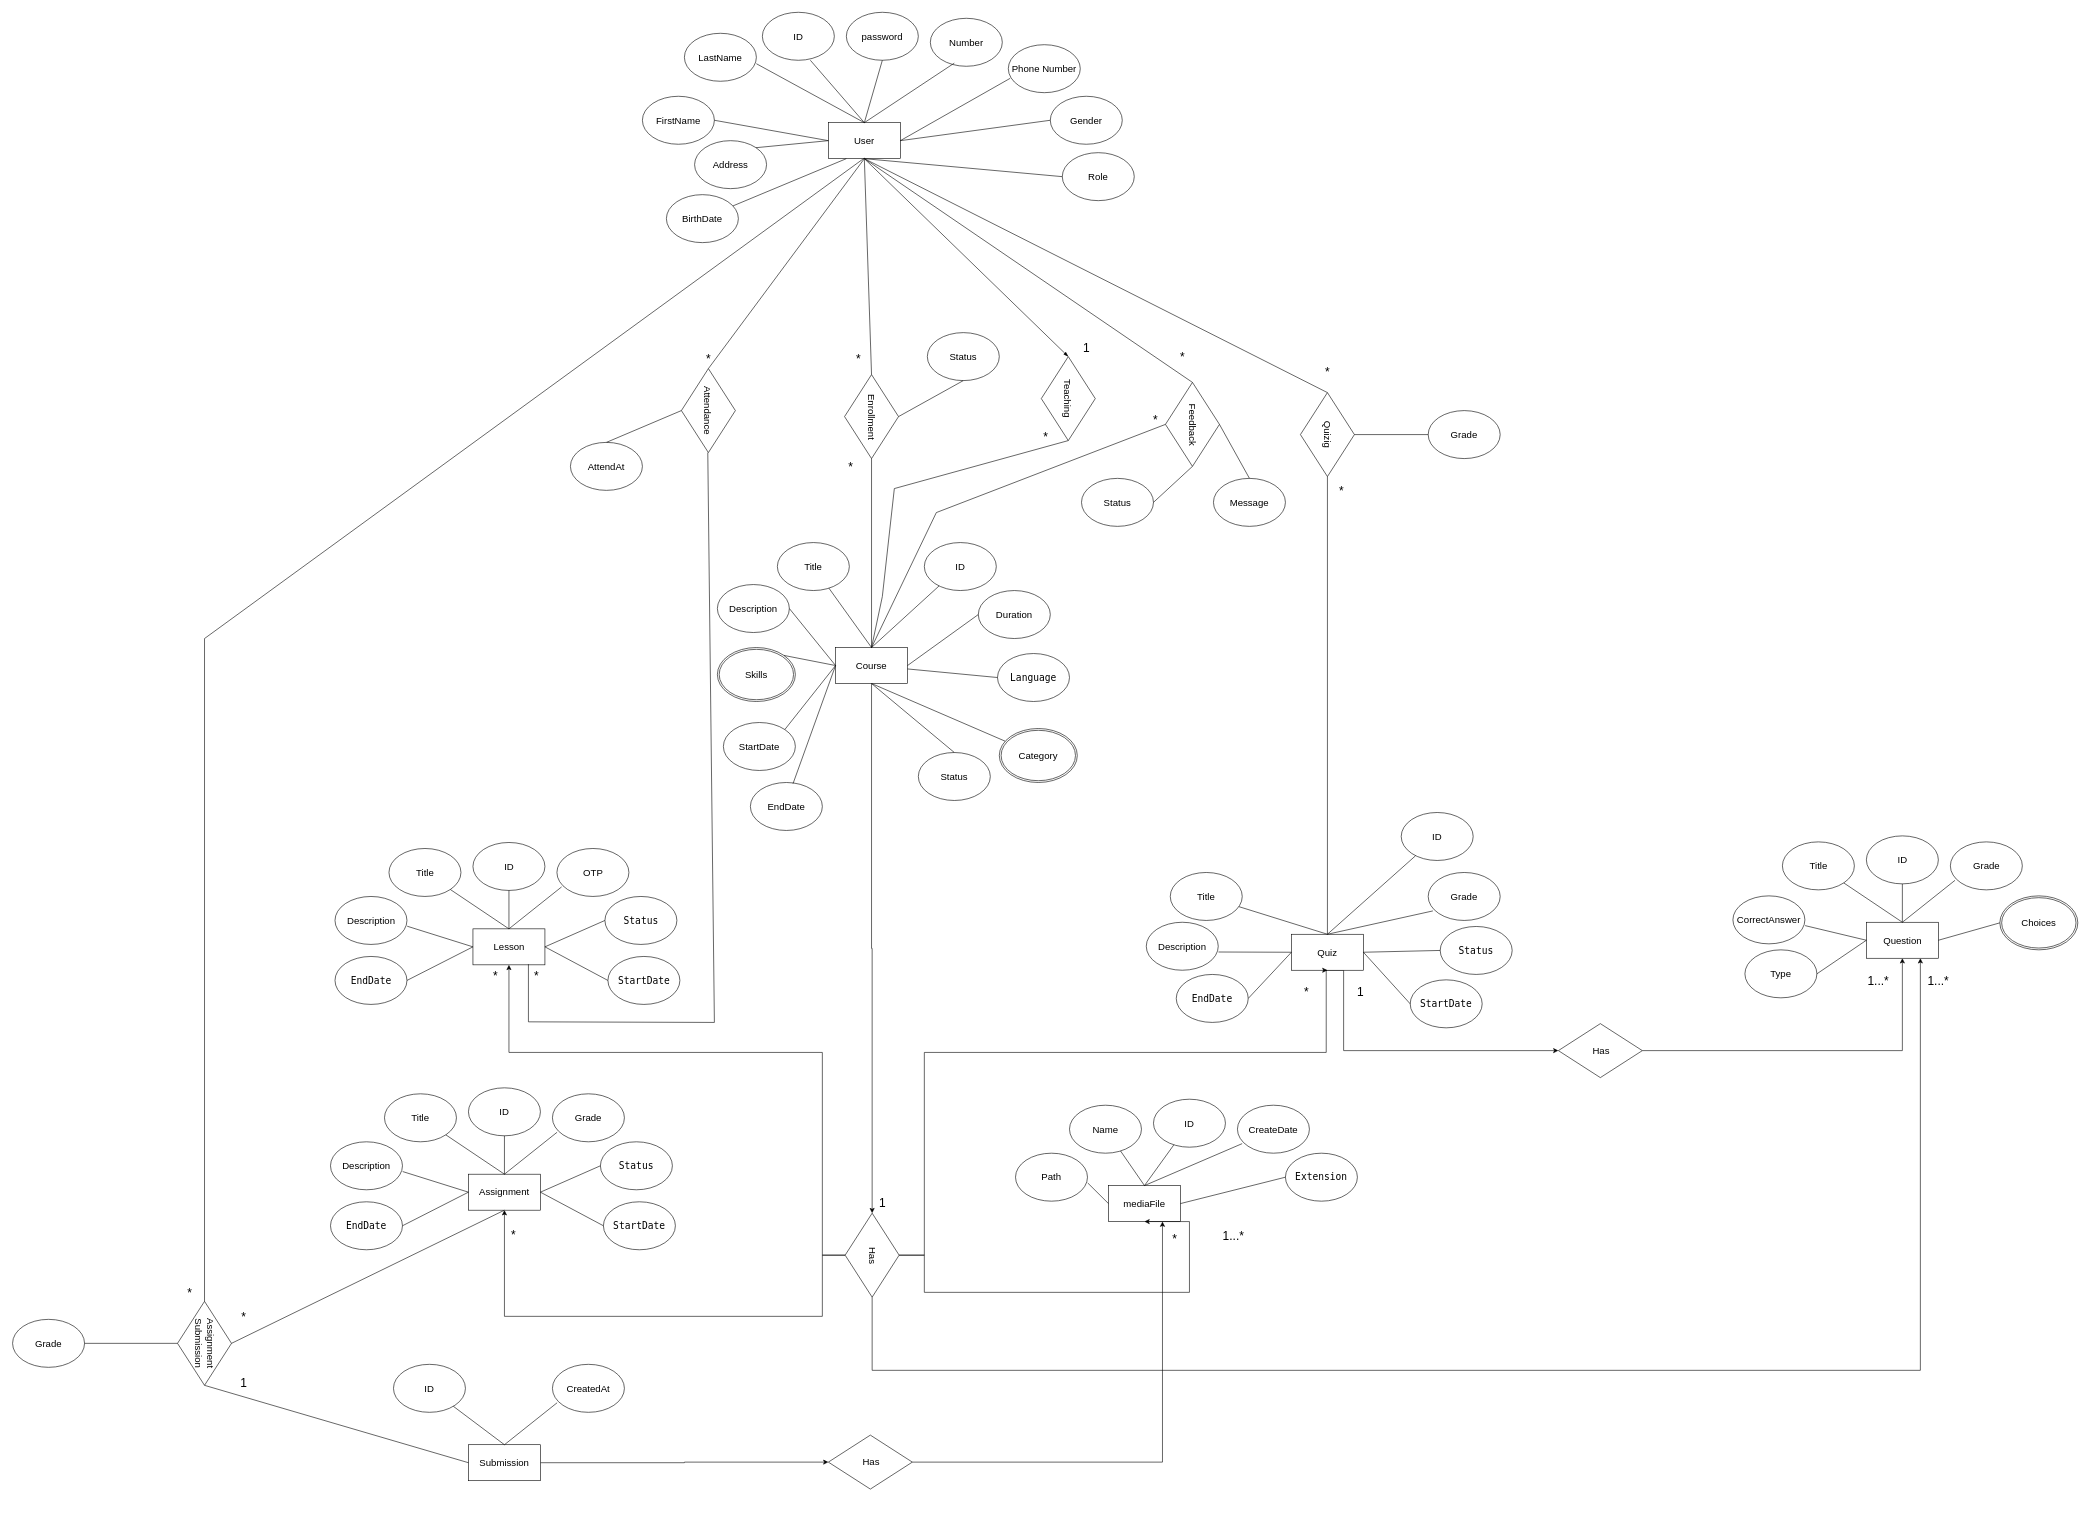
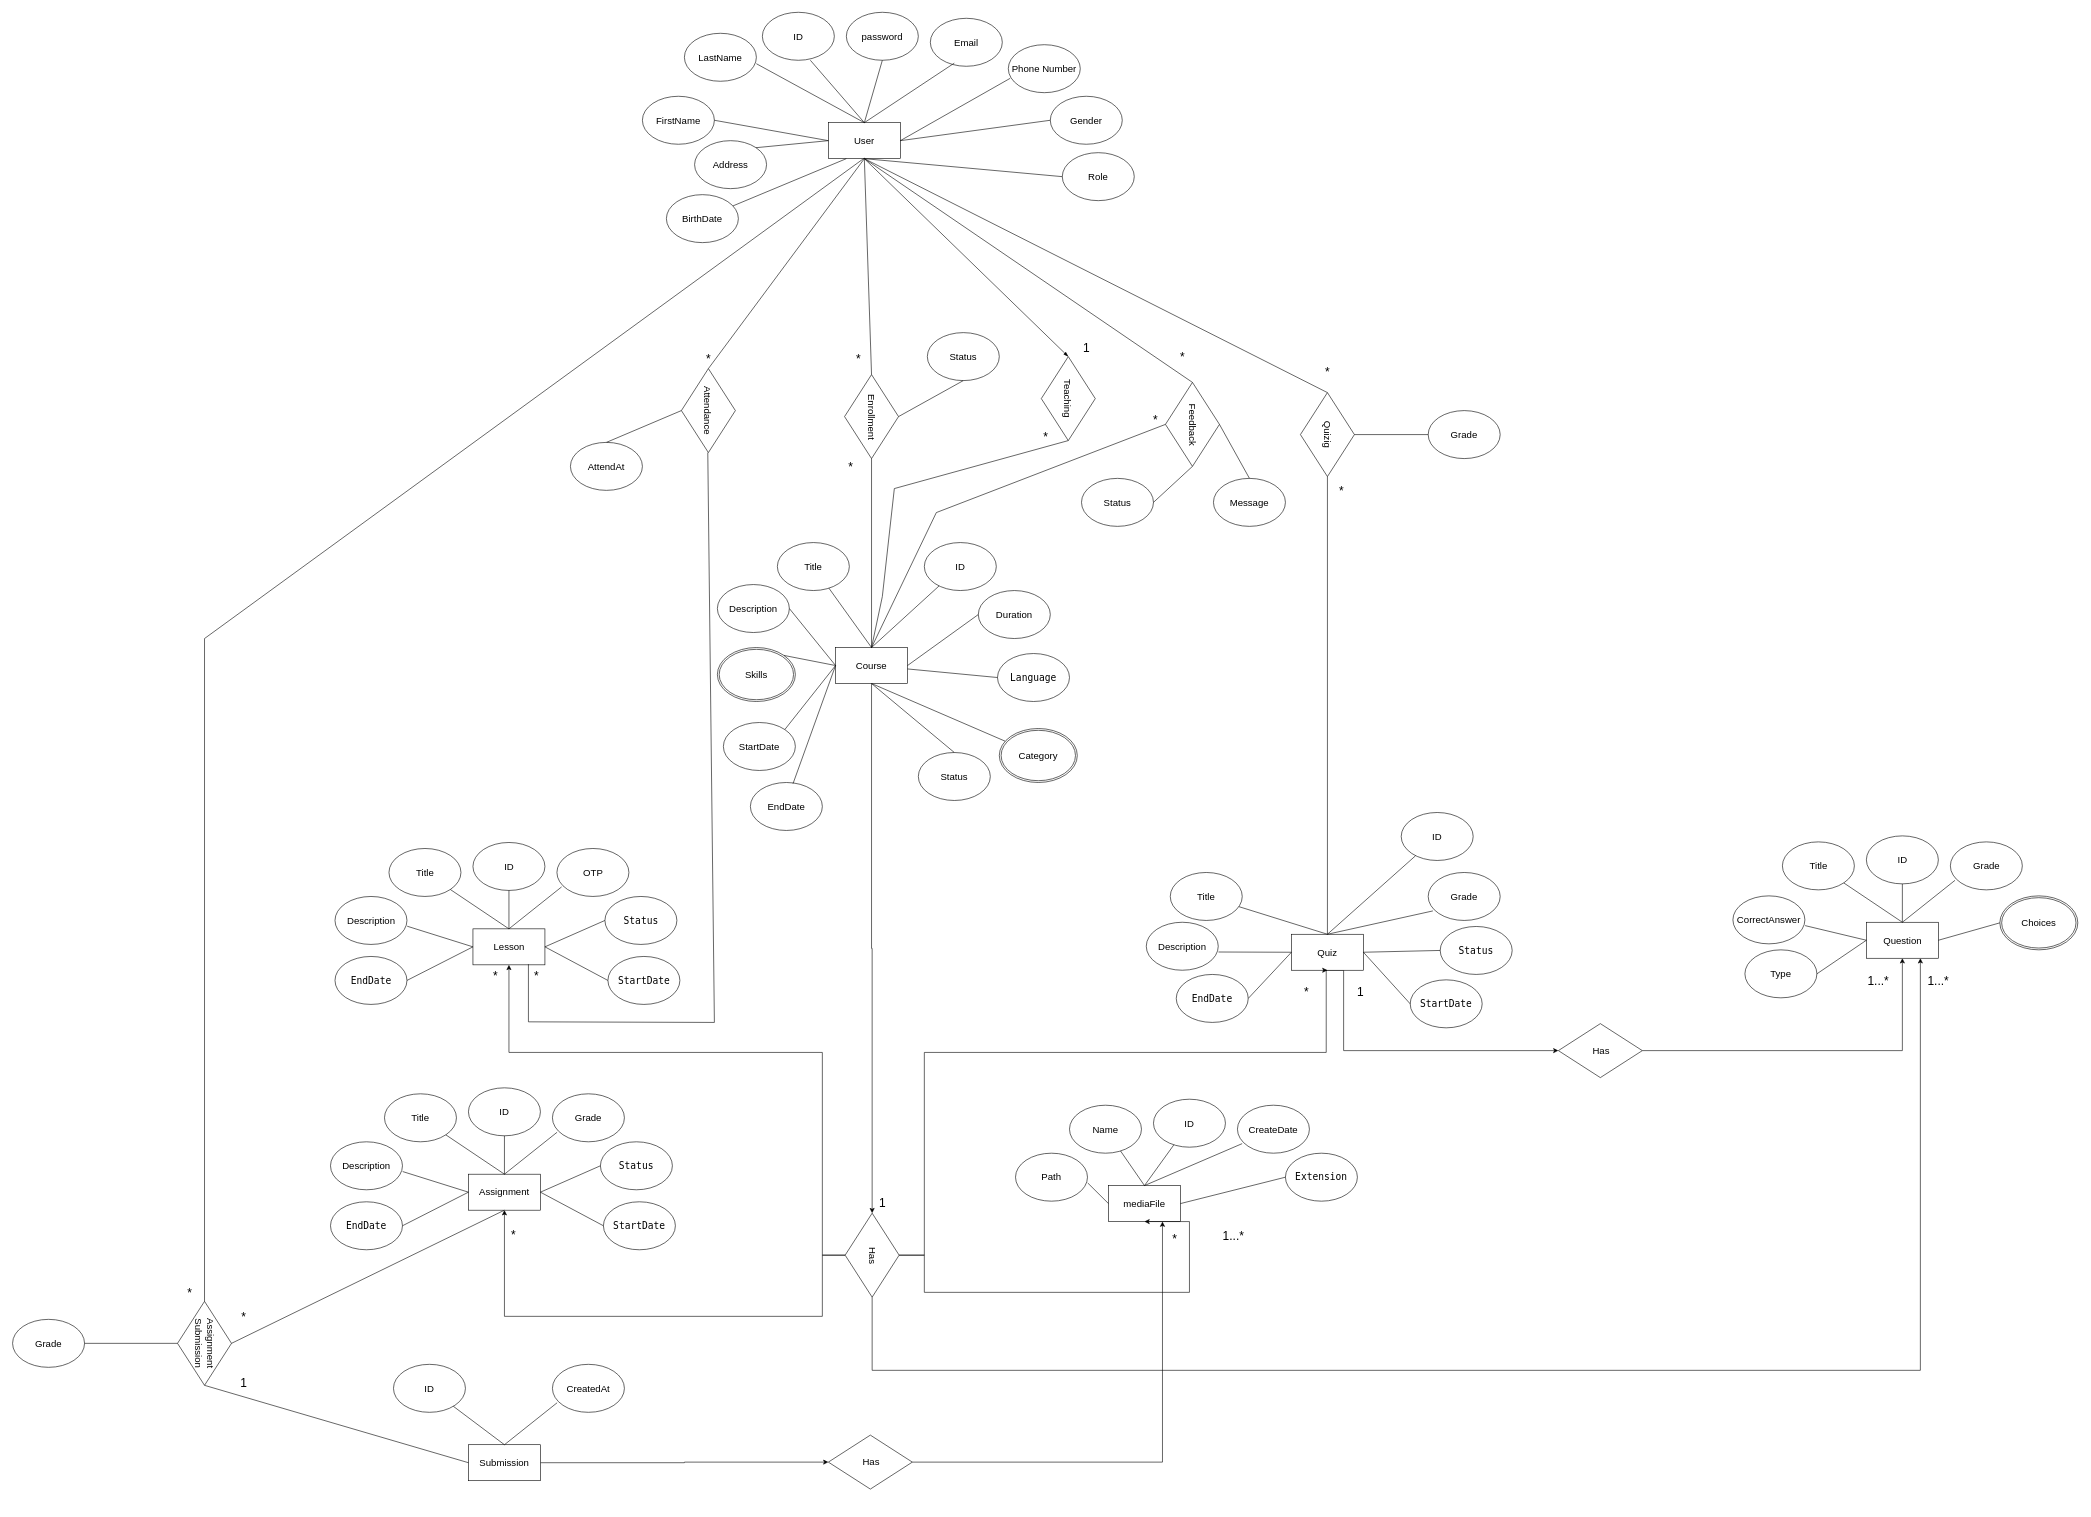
- <mxCell id="6" value="Number" style="ellipse;whiteSpace=wrap;html=1;fontSize=16;" parent="1" vertex="1"><mxGeometry x="1550" y="30" width="120" height="80" as="geometry" /></mxCell>
+ <mxCell id="6" value="Email" style="ellipse;whiteSpace=wrap;html=1;fontSize=16;" parent="1" vertex="1"><mxGeometry x="1550" y="30" width="120" height="80" as="geometry" /></mxCell>
